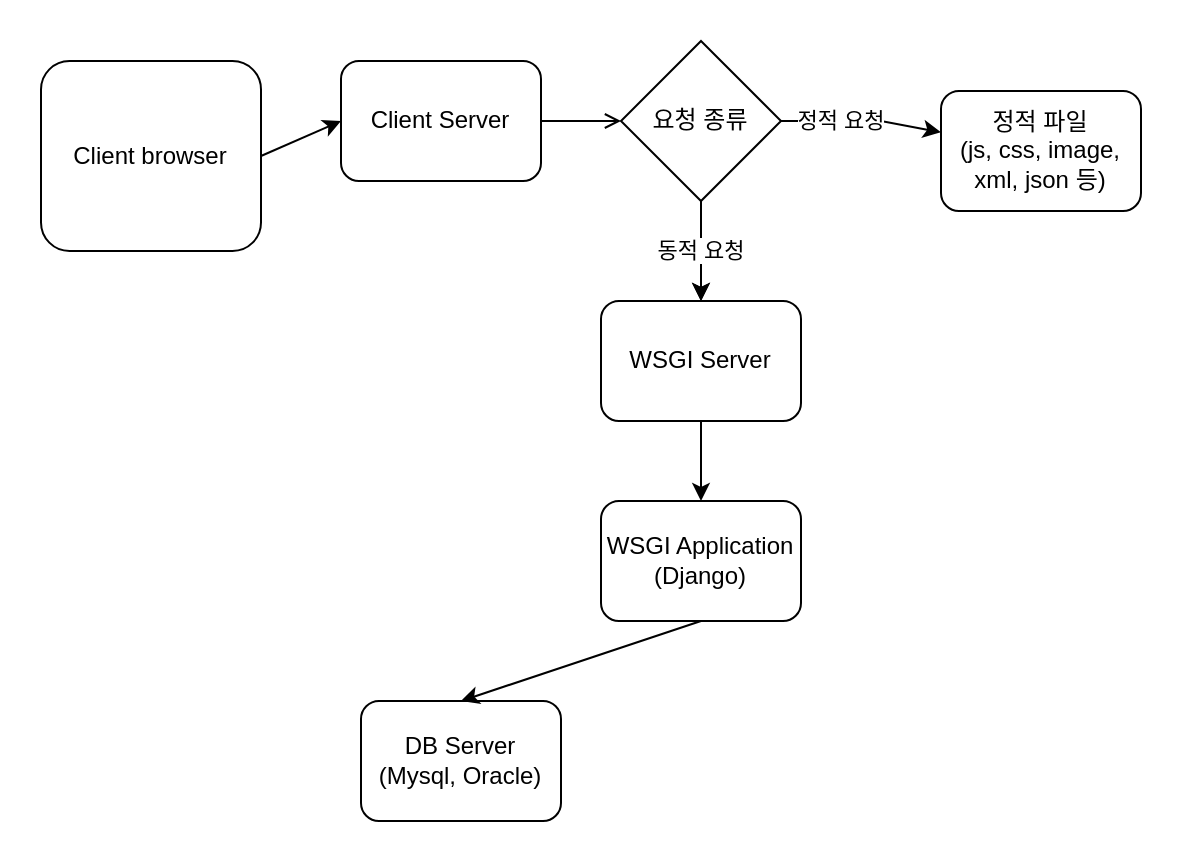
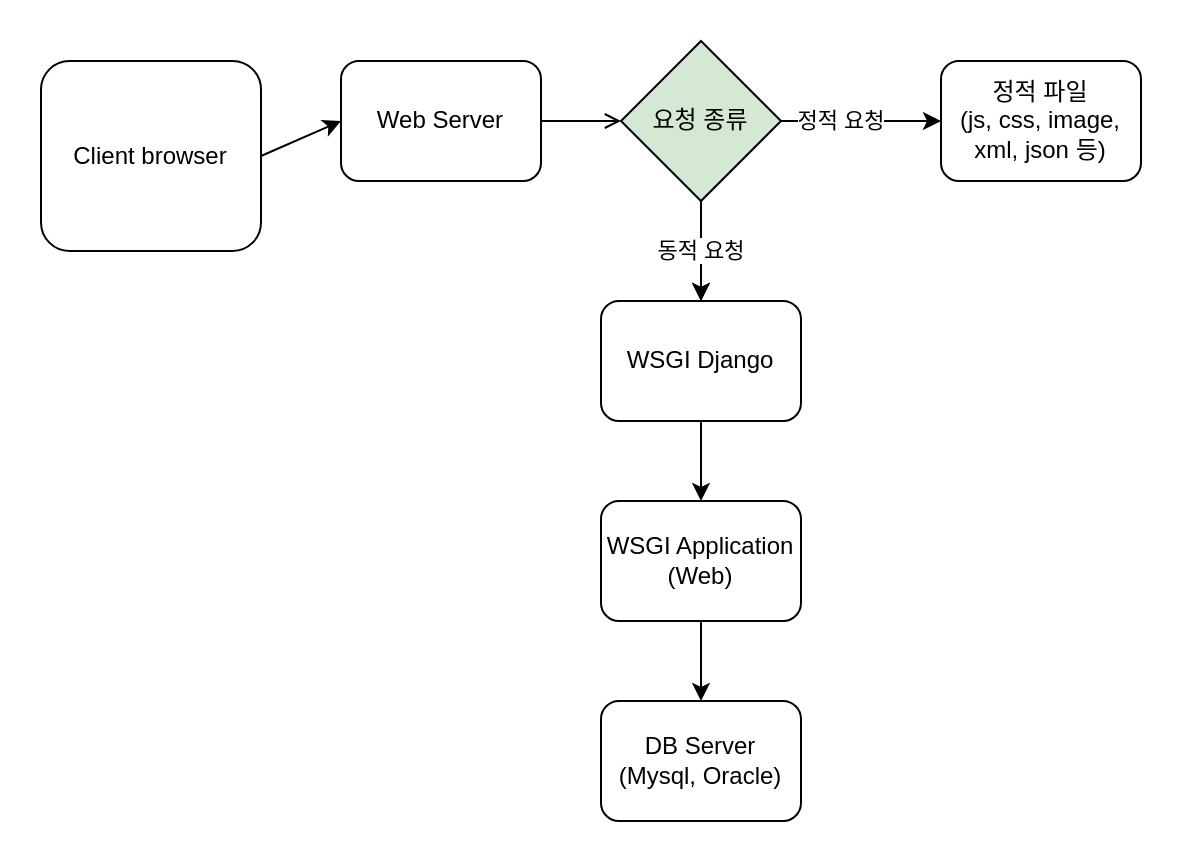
- <mxCell id="2" value="Client Server" style="rounded=1;whiteSpace=wrap;html=1;" vertex="1" parent="1"><mxGeometry x="170" y="30" width="100" height="60" as="geometry" /></mxCell>
+ <mxCell id="2" value="Web Server" style="rounded=1;whiteSpace=wrap;html=1;" vertex="1" parent="1"><mxGeometry x="170" y="30" width="100" height="60" as="geometry" /></mxCell>
- <mxCell id="6" value="요청 종류" style="rhombus;whiteSpace=wrap;html=1;" vertex="1" parent="1"><mxGeometry x="310" y="20" width="80" height="80" as="geometry" /></mxCell>
+ <mxCell id="6" value="요청 종류" style="rhombus;whiteSpace=wrap;html=1;fillColor=#d5e8d4;" vertex="1" parent="1"><mxGeometry x="310" y="20" width="80" height="80" as="geometry" /></mxCell>
- <mxCell id="9" value="정적 파일&lt;br&gt;(js, css, image, xml, json 등)" style="rounded=1;whiteSpace=wrap;html=1;" vertex="1" parent="1"><mxGeometry x="470" y="45" width="100" height="60" as="geometry" /></mxCell>
+ <mxCell id="9" value="정적 파일&lt;br&gt;(js, css, image, xml, json 등)" style="rounded=1;whiteSpace=wrap;html=1;" vertex="1" parent="1"><mxGeometry x="470" y="30" width="100" height="60" as="geometry" /></mxCell>
- <mxCell id="11" value="WSGI Server" style="rounded=1;whiteSpace=wrap;html=1;" vertex="1" parent="1"><mxGeometry x="300" y="150" width="100" height="60" as="geometry" /></mxCell>
+ <mxCell id="11" value="WSGI Django" style="rounded=1;whiteSpace=wrap;html=1;" vertex="1" parent="1"><mxGeometry x="300" y="150" width="100" height="60" as="geometry" /></mxCell>
- <mxCell id="12" value="WSGI Application&lt;br&gt;(Django)" style="rounded=1;whiteSpace=wrap;html=1;" vertex="1" parent="1"><mxGeometry x="300" y="250" width="100" height="60" as="geometry" /></mxCell>
+ <mxCell id="12" value="WSGI Application&lt;br&gt;(Web)" style="rounded=1;whiteSpace=wrap;html=1;" vertex="1" parent="1"><mxGeometry x="300" y="250" width="100" height="60" as="geometry" /></mxCell>
- <mxCell id="13" value="DB Server&lt;br&gt;(Mysql, Oracle)" style="rounded=1;whiteSpace=wrap;html=1;" vertex="1" parent="1"><mxGeometry x="180" y="350" width="100" height="60" as="geometry" /></mxCell>
+ <mxCell id="13" value="DB Server&lt;br&gt;(Mysql, Oracle)" style="rounded=1;whiteSpace=wrap;html=1;" vertex="1" parent="1"><mxGeometry x="300" y="350" width="100" height="60" as="geometry" /></mxCell>
